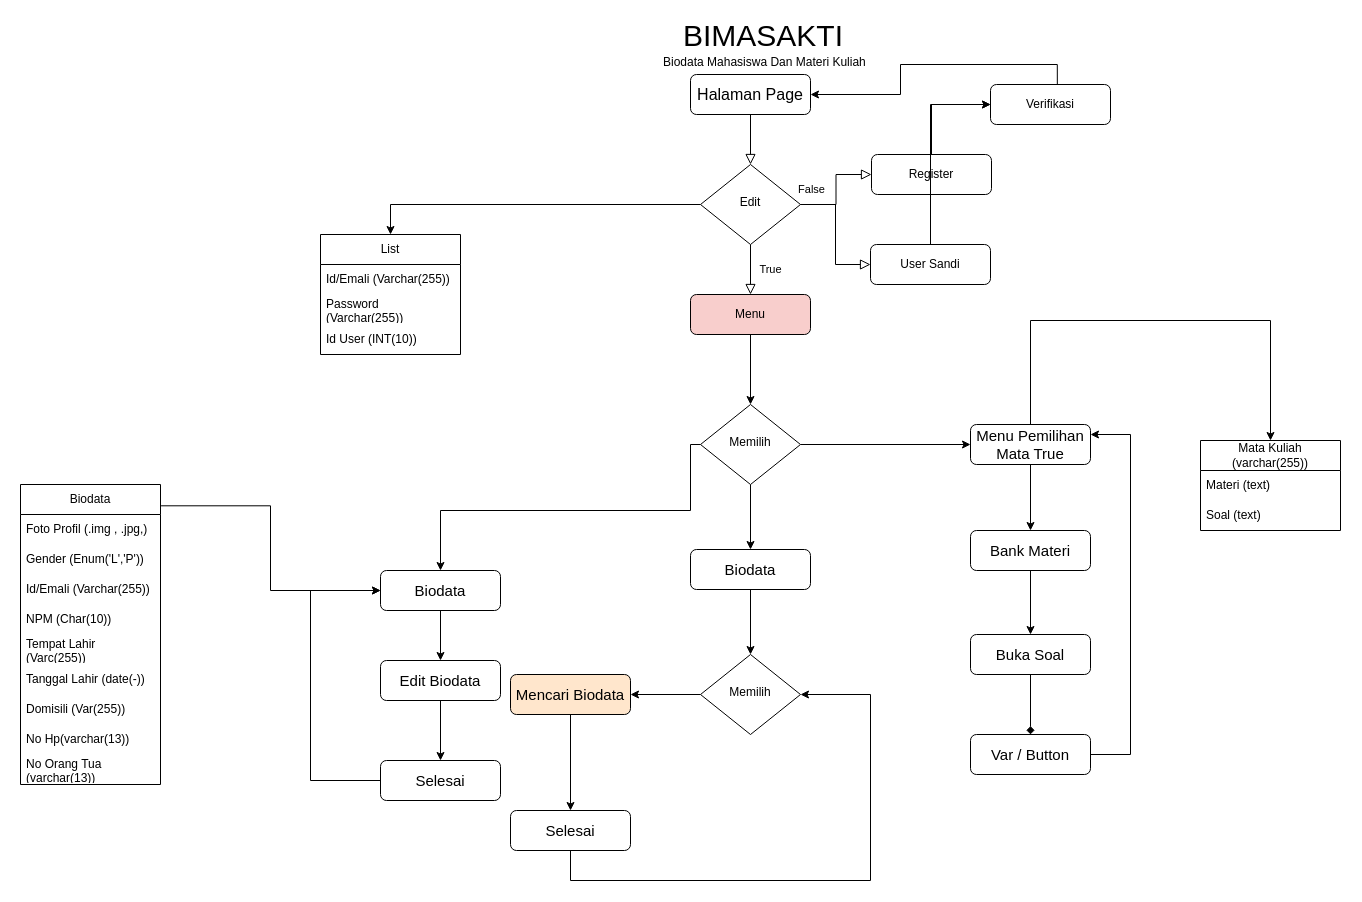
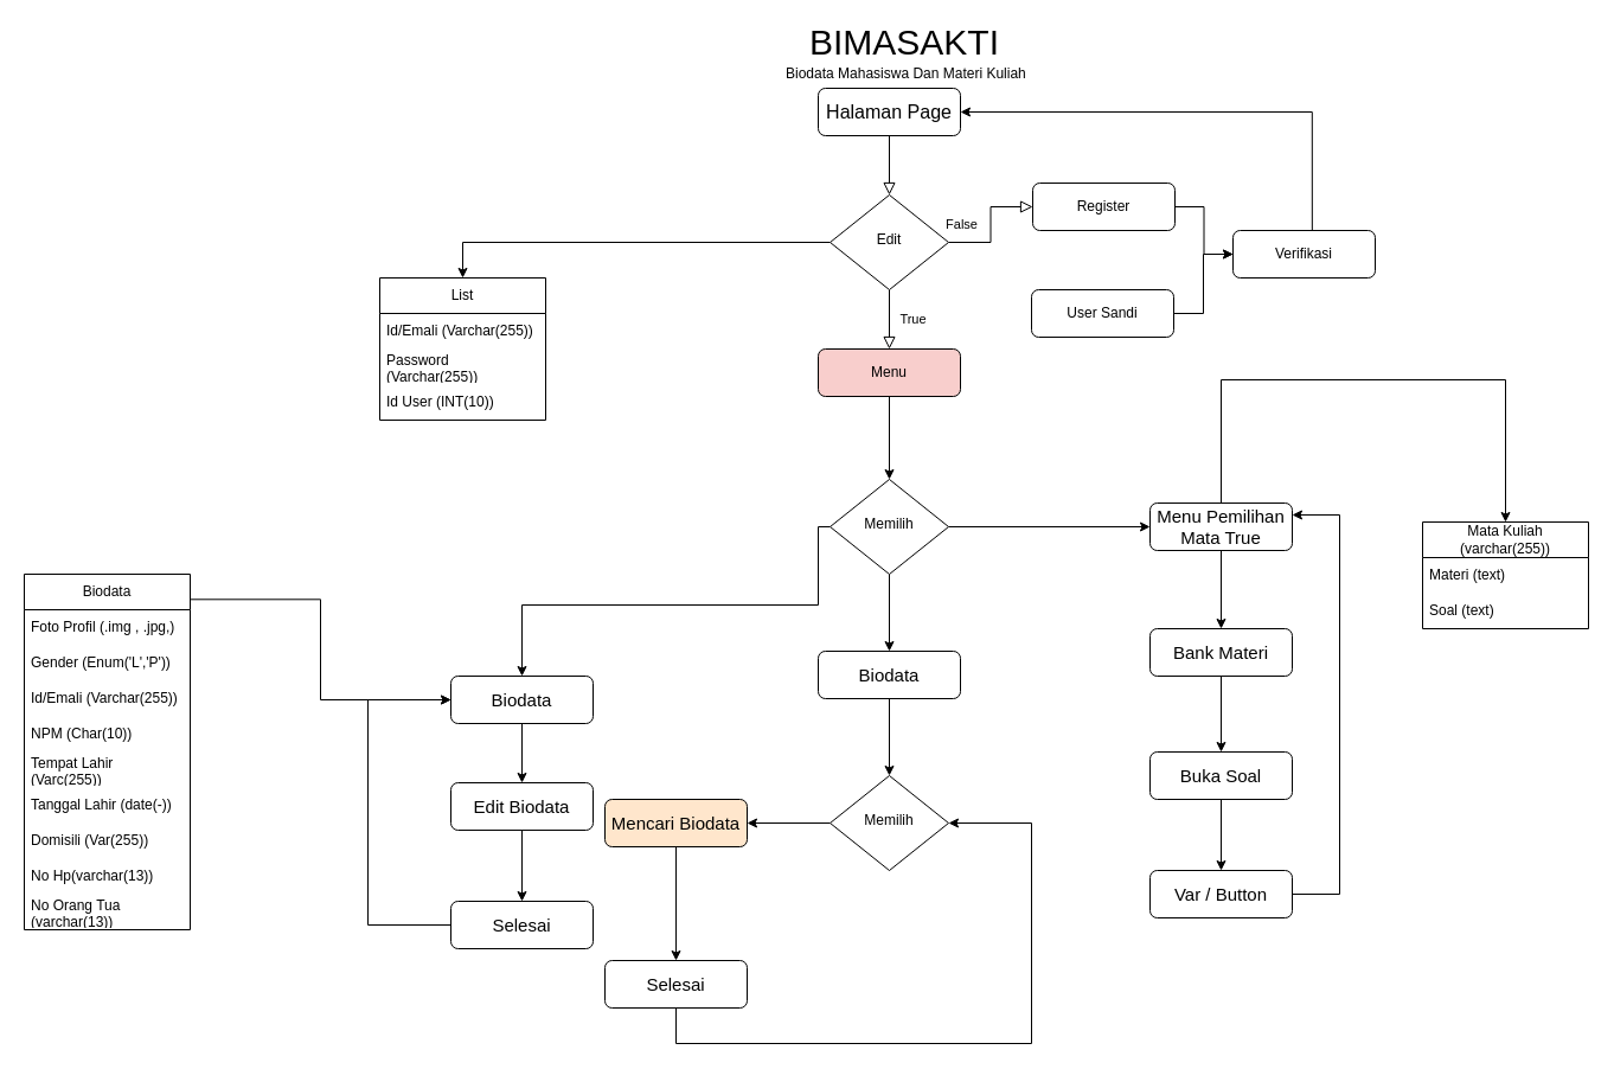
- <mxCell id="22" value="Verifikasi" style="rounded=1;whiteSpace=wrap;html=1;fontSize=12;glass=0;strokeWidth=1;shadow=0;" vertex="1" parent="1"><mxGeometry x="990" y="84" width="120" height="40" as="geometry" /></mxCell>
+ <mxCell id="22" value="Verifikasi" style="rounded=1;whiteSpace=wrap;html=1;fontSize=12;glass=0;strokeWidth=1;shadow=0;" vertex="1" parent="1"><mxGeometry x="1040" y="194" width="120" height="40" as="geometry" /></mxCell>
- <mxCell id="18" value="" style="edgeStyle=orthogonalEdgeStyle;rounded=0;html=1;jettySize=auto;orthogonalLoop=1;fontSize=11;endArrow=block;endFill=0;endSize=8;strokeWidth=1;shadow=0;labelBackgroundColor=none;" edge="1" parent="1" target="20" source="7"><mxGeometry x="-0.003" y="10" relative="1" as="geometry"><mxPoint as="offset" /><mxPoint x="810" y="264" as="sourcePoint" /></mxGeometry></mxCell>
- <mxCell id="29" style="edgeStyle=orthogonalEdgeStyle;rounded=0;orthogonalLoop=1;jettySize=auto;html=1;entryX=0.5;entryY=0;entryDx=0;entryDy=0;endArrow=diamond;" edge="1" parent="1" source="30" target="40"><mxGeometry relative="1" as="geometry" /></mxCell>
+ <mxCell id="29" style="edgeStyle=orthogonalEdgeStyle;rounded=0;orthogonalLoop=1;jettySize=auto;html=1;entryX=0.5;entryY=0;entryDx=0;entryDy=0;" edge="1" parent="1" source="30" target="40"><mxGeometry relative="1" as="geometry" /></mxCell>
